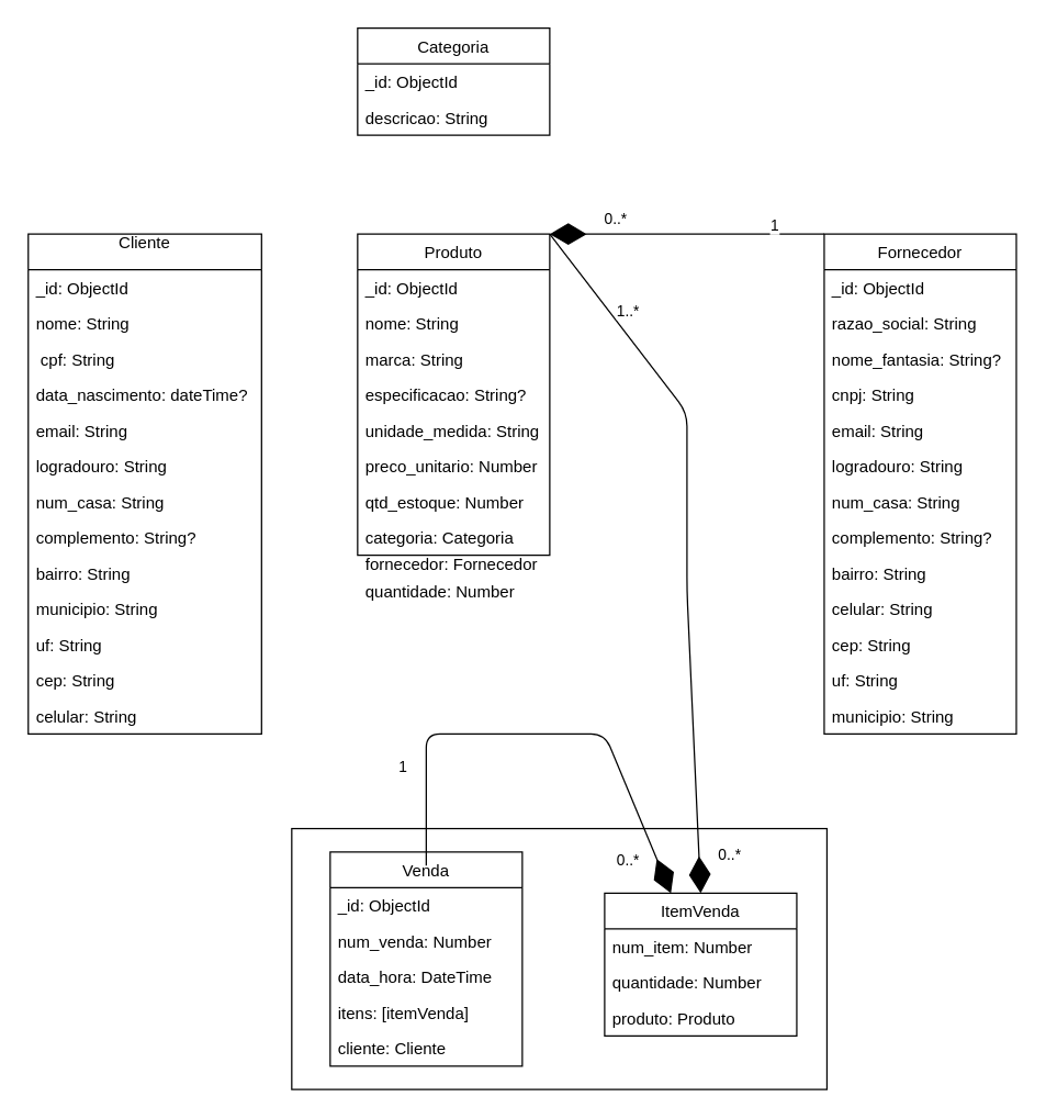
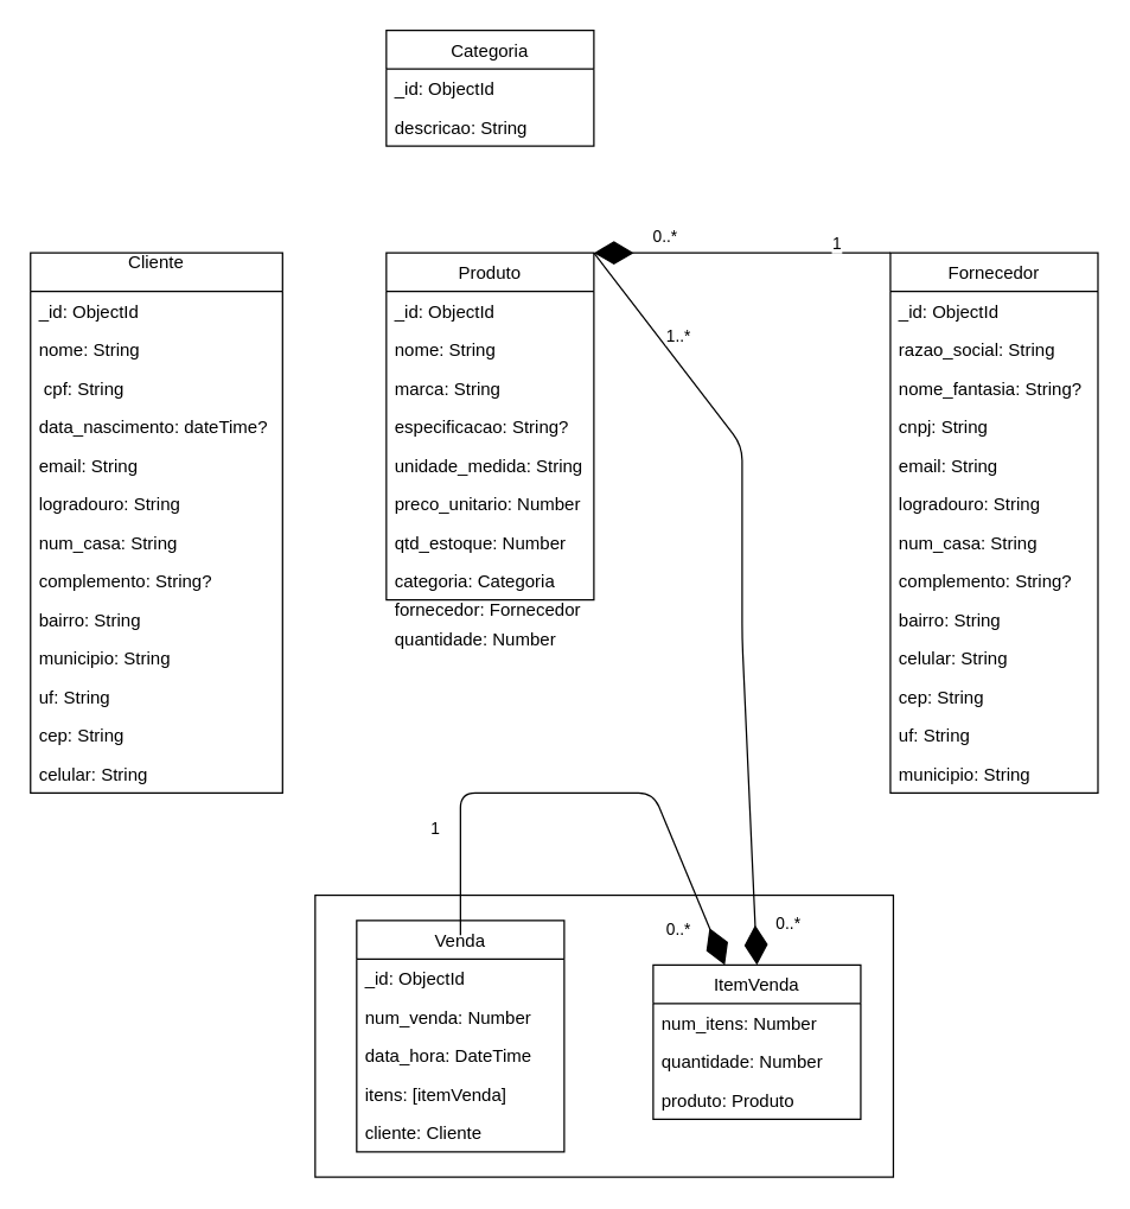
- <mxCell id="52" value="num_item: Number" style="text;strokeColor=none;fillColor=none;align=left;verticalAlign=top;spacingLeft=4;spacingRight=4;overflow=hidden;rotatable=0;points=[[0,0.5],[1,0.5]];portConstraint=eastwest;" parent="51" vertex="1"><mxGeometry y="26" width="140" height="26" as="geometry" /></mxCell>
+ <mxCell id="52" value="num_itens: Number" style="text;strokeColor=none;fillColor=none;align=left;verticalAlign=top;spacingLeft=4;spacingRight=4;overflow=hidden;rotatable=0;points=[[0,0.5],[1,0.5]];portConstraint=eastwest;" parent="51" vertex="1"><mxGeometry y="26" width="140" height="26" as="geometry" /></mxCell>
